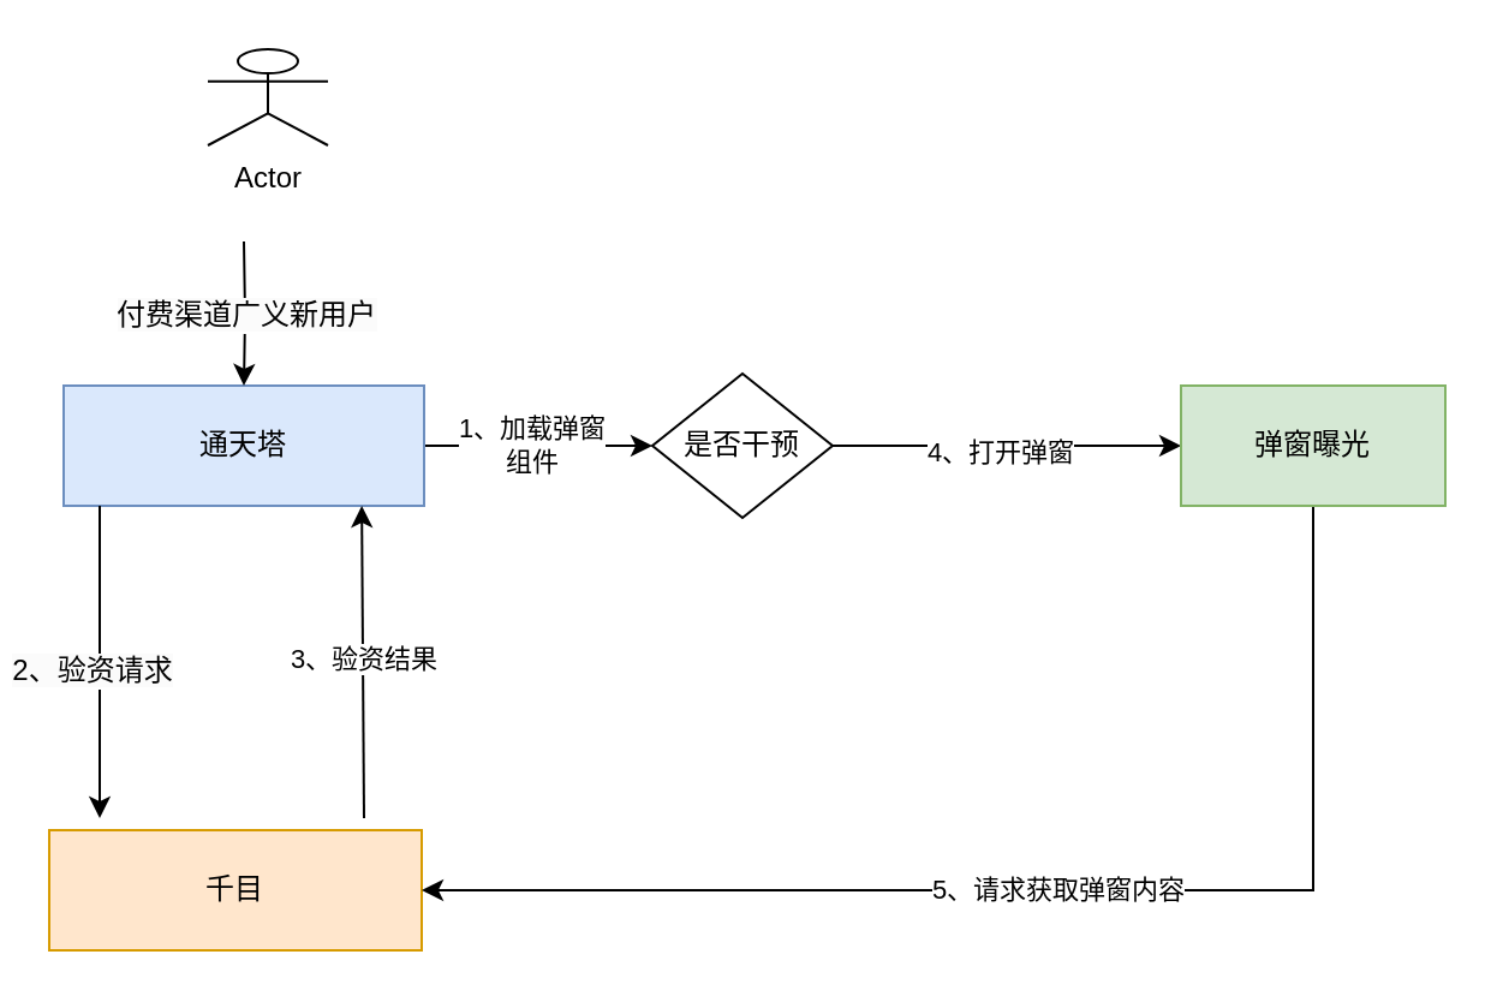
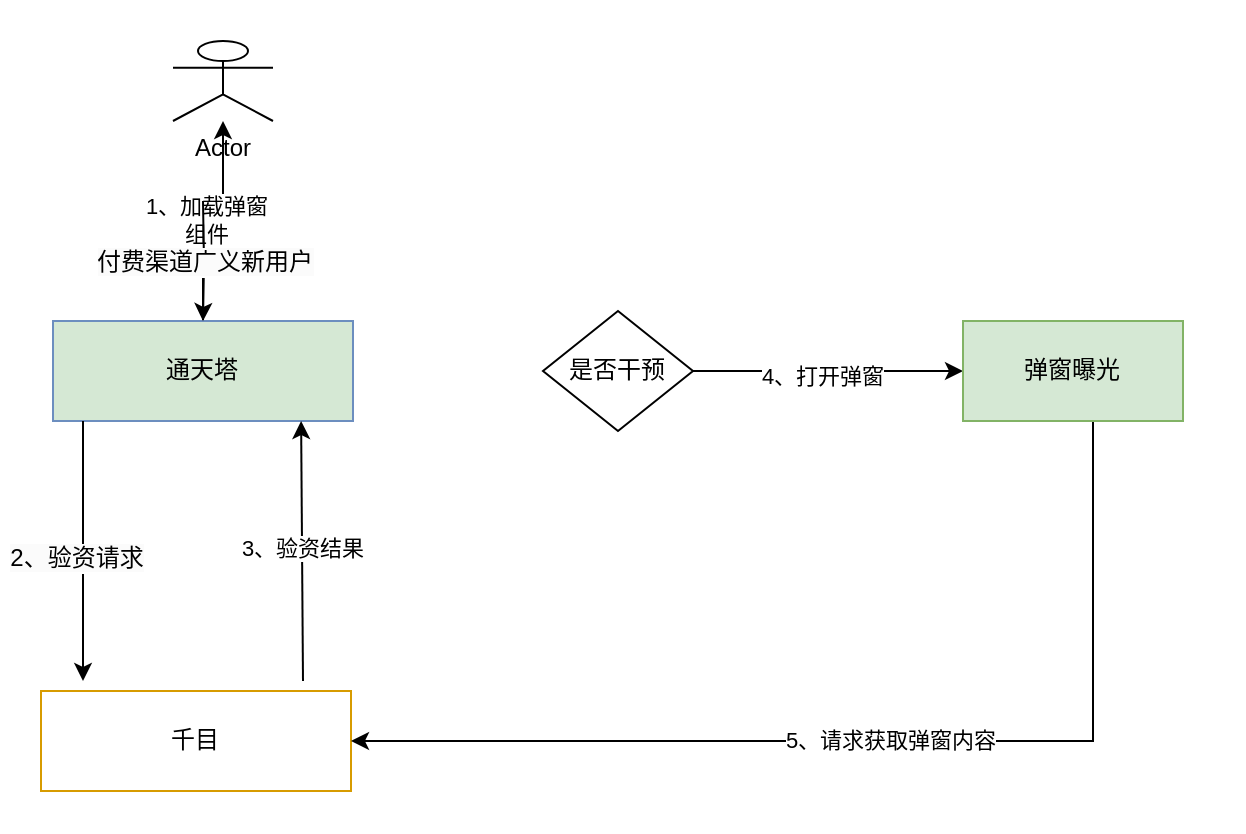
- <mxCell id="3" value="通天塔" style="rounded=0;whiteSpace=wrap;html=1;fillColor=#dae8fc;strokeColor=#6c8ebf;" vertex="1" parent="1"><mxGeometry x="26" y="160" width="150" height="50" as="geometry" /></mxCell>
+ <mxCell id="3" value="通天塔" style="rounded=0;whiteSpace=wrap;html=1;fillColor=#d5e8d4;strokeColor=#6c8ebf;" vertex="1" parent="1"><mxGeometry x="26" y="160" width="150" height="50" as="geometry" /></mxCell>
- <mxCell id="2" value="1、加载弹窗&lt;br&gt;组件" style="edgeStyle=orthogonalEdgeStyle;rounded=0;orthogonalLoop=1;jettySize=auto;html=1;entryX=0;entryY=0.5;entryDx=0;entryDy=0;" edge="1" parent="1" source="3" target="11"><mxGeometry x="-0.053" relative="1" as="geometry"><mxPoint x="241" y="185" as="targetPoint" /><mxPoint as="offset" /></mxGeometry></mxCell>
+ <mxCell id="2" value="1、加载弹窗&lt;br&gt;组件" style="edgeStyle=orthogonalEdgeStyle;rounded=0;orthogonalLoop=1;jettySize=auto;html=1;" edge="1" parent="1" source="3" target="6"><mxGeometry x="-0.053" relative="1" as="geometry"><mxPoint x="241" y="185" as="targetPoint" /><mxPoint as="offset" /></mxGeometry></mxCell>
- <mxCell id="13" value="弹窗曝光" style="rounded=0;whiteSpace=wrap;html=1;fillColor=#d5e8d4;strokeColor=#82b366;" vertex="1" parent="1"><mxGeometry x="491" y="160" width="110" height="50" as="geometry" /></mxCell>
+ <mxCell id="13" value="弹窗曝光" style="rounded=0;whiteSpace=wrap;html=1;fillColor=#d5e8d4;strokeColor=#82b366;" vertex="1" parent="1"><mxGeometry x="481" y="160" width="110" height="50" as="geometry" /></mxCell>
- <mxCell id="7" value="千目" style="rounded=0;whiteSpace=wrap;html=1;fillColor=#ffe6cc;strokeColor=#d79b00;" vertex="1" parent="1"><mxGeometry x="20" y="345" width="155" height="50" as="geometry" /></mxCell>
+ <mxCell id="7" value="千目" style="rounded=0;whiteSpace=wrap;html=1;fillColor=#ffffff;strokeColor=#d79b00;" vertex="1" parent="1"><mxGeometry x="20" y="345" width="155" height="50" as="geometry" /></mxCell>
